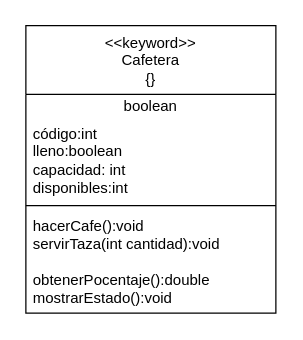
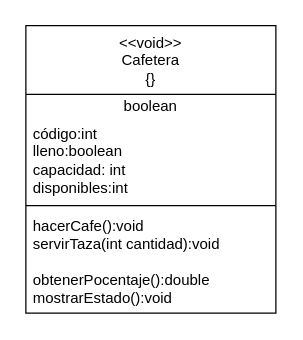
- <mxCell id="2" value="&amp;lt;&amp;lt;keyword&amp;gt;&amp;gt;&lt;br&gt;Cafetera&lt;br&gt;{}" style="swimlane;fontStyle=0;align=center;verticalAlign=top;childLayout=stackLayout;horizontal=1;startSize=55;horizontalStack=0;resizeParent=1;resizeParentMax=0;resizeLast=0;collapsible=0;marginBottom=0;html=1;whiteSpace=wrap;" vertex="1" parent="1"><mxGeometry x="20" y="20" width="200" height="230" as="geometry" /></mxCell>
+ <mxCell id="2" value="&amp;lt;&amp;lt;void&amp;gt;&amp;gt;&lt;br&gt;Cafetera&lt;br&gt;{}" style="swimlane;fontStyle=0;align=center;verticalAlign=top;childLayout=stackLayout;horizontal=1;startSize=55;horizontalStack=0;resizeParent=1;resizeParentMax=0;resizeLast=0;collapsible=0;marginBottom=0;html=1;whiteSpace=wrap;" vertex="1" parent="1"><mxGeometry x="20" y="20" width="200" height="230" as="geometry" /></mxCell>
